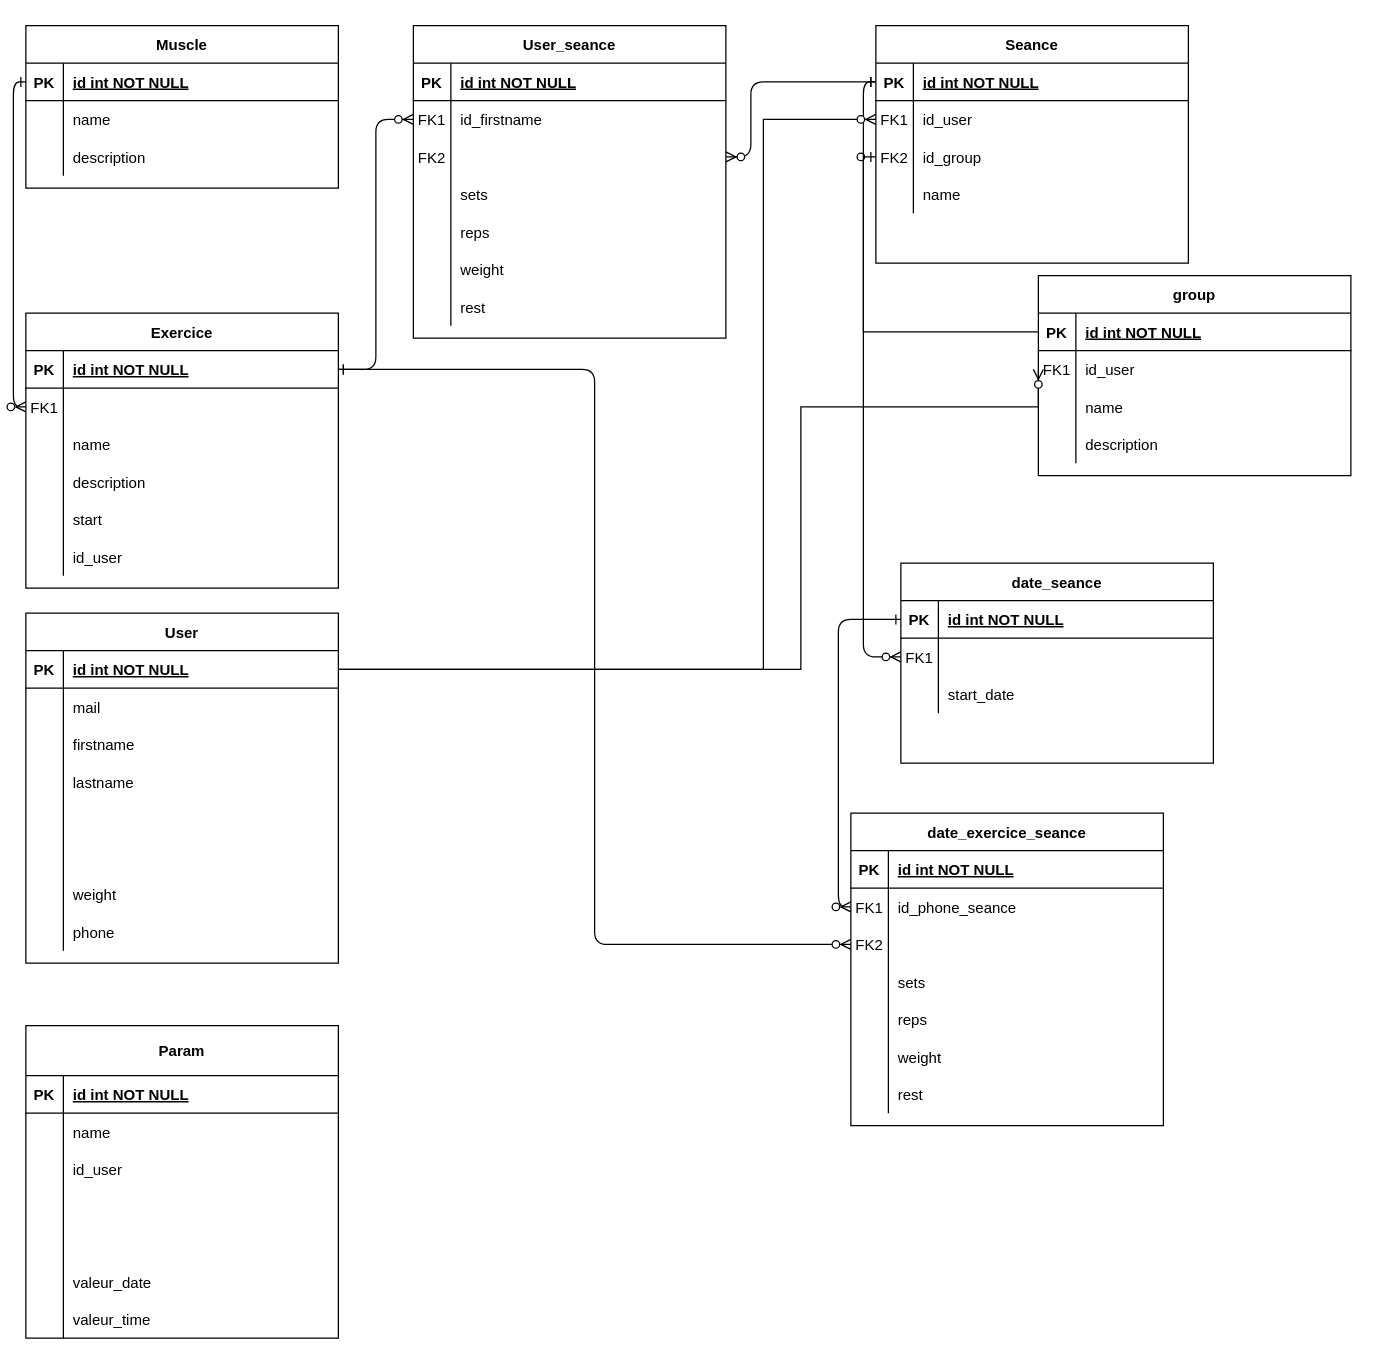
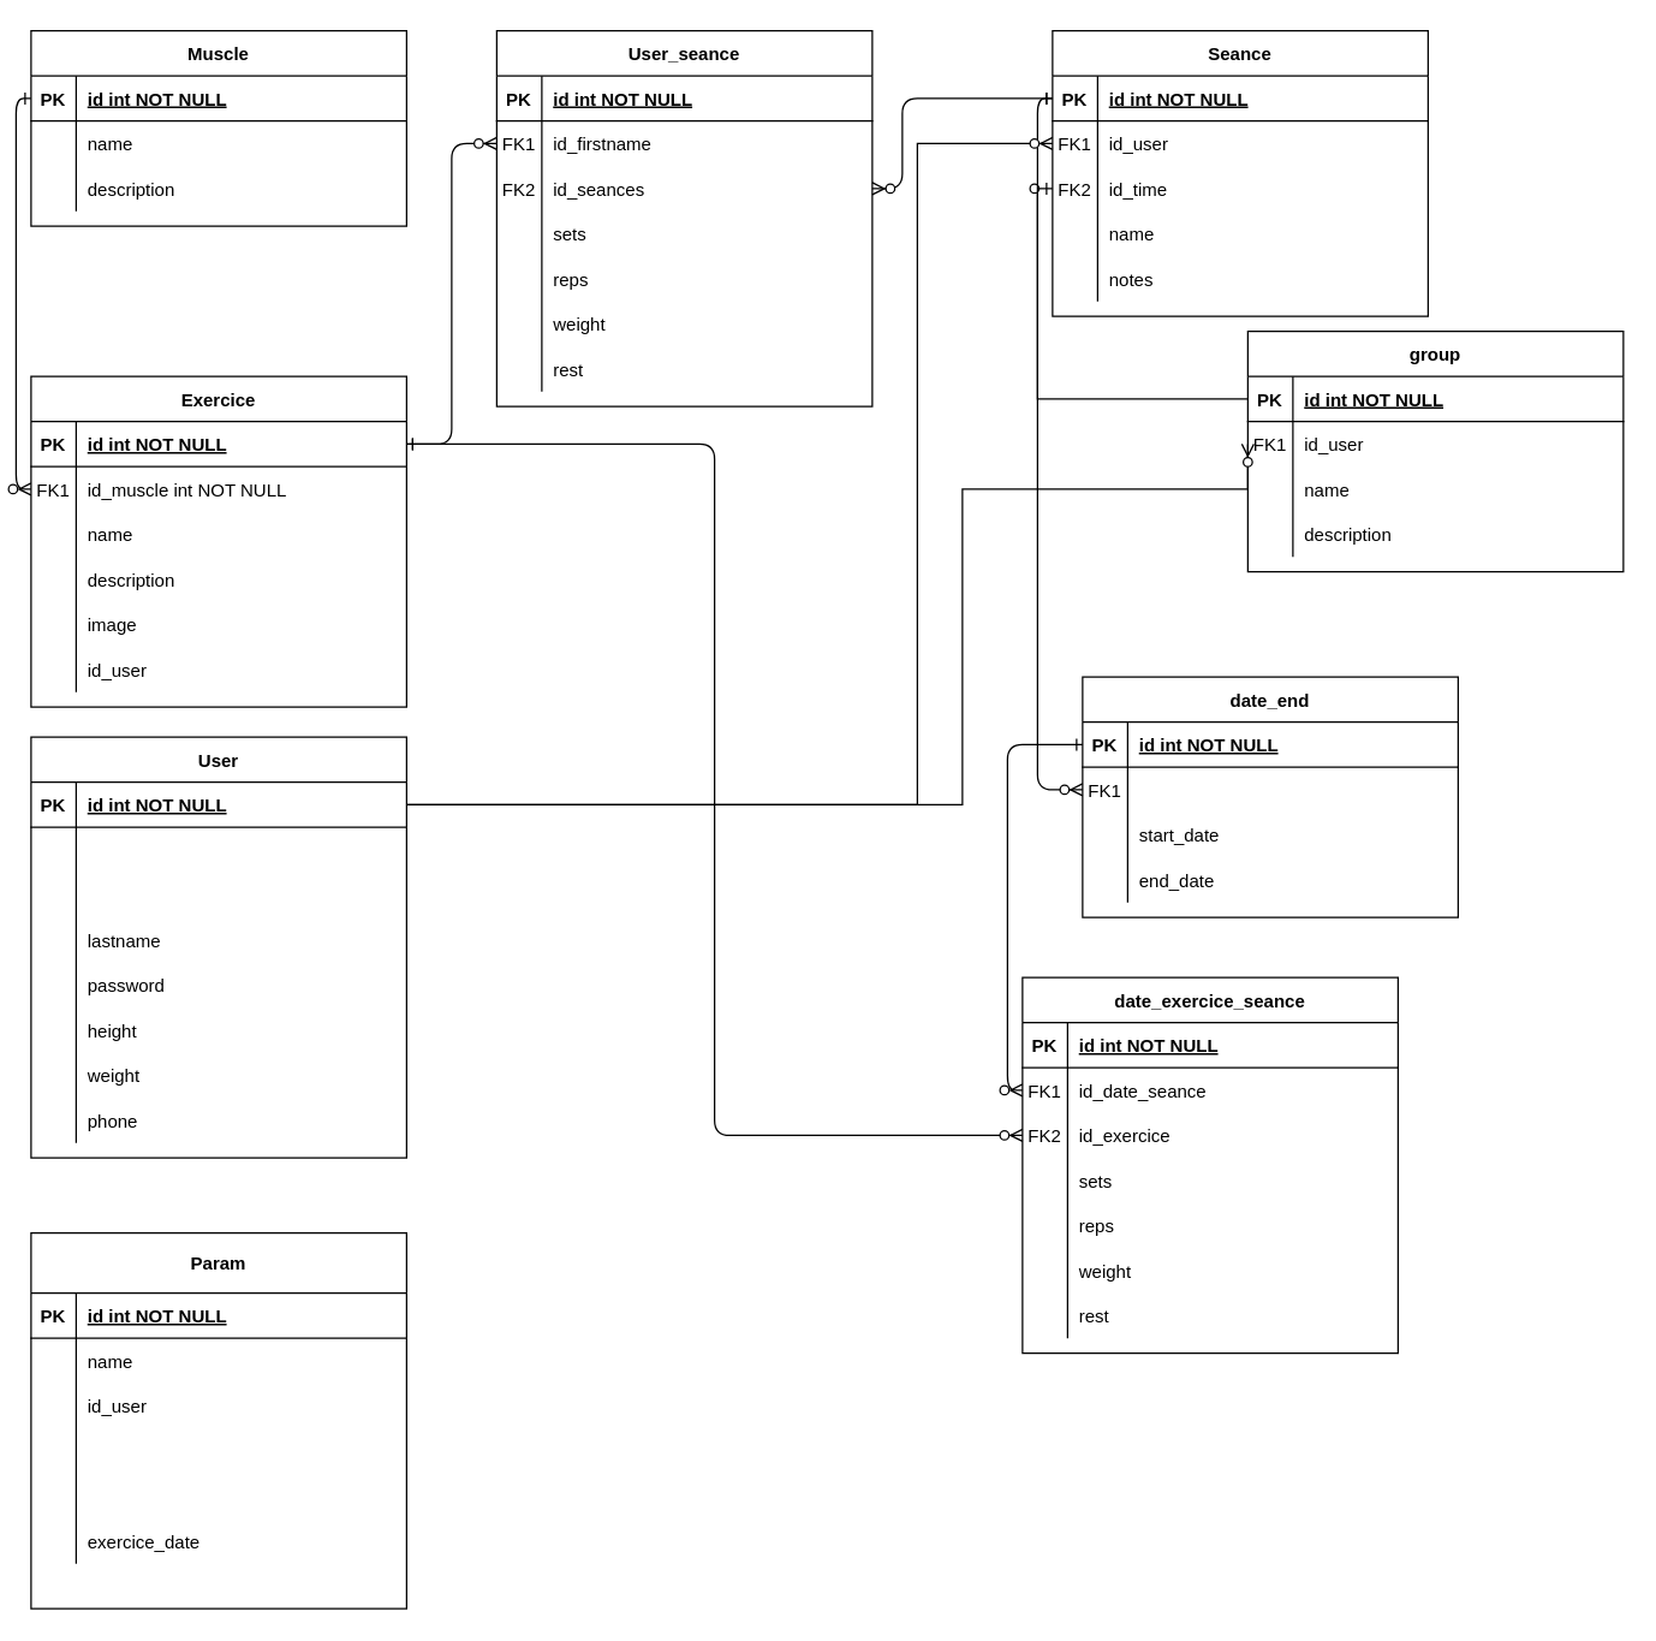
+ <mxCell id="103" value="id_seances" style="shape=partialRectangle;overflow=hidden;connectable=0;fillColor=none;top=0;left=0;bottom=0;right=0;align=left;spacingLeft=6;" parent="101" vertex="1"><mxGeometry x="30" width="220" height="30" as="geometry"><mxRectangle width="220" height="30" as="alternateBounds" /></mxGeometry></mxCell>
- <mxCell id="31" value="id_group" style="shape=partialRectangle;overflow=hidden;connectable=0;fillColor=none;top=0;left=0;bottom=0;right=0;align=left;spacingLeft=6;" parent="29" vertex="1"><mxGeometry x="30" width="220" height="30" as="geometry"><mxRectangle width="220" height="30" as="alternateBounds" /></mxGeometry></mxCell>
+ <mxCell id="31" value="id_time" style="shape=partialRectangle;overflow=hidden;connectable=0;fillColor=none;top=0;left=0;bottom=0;right=0;align=left;spacingLeft=6;" parent="29" vertex="1"><mxGeometry x="30" width="220" height="30" as="geometry"><mxRectangle width="220" height="30" as="alternateBounds" /></mxGeometry></mxCell>
+ <mxCell id="37" value="notes" style="shape=partialRectangle;overflow=hidden;connectable=0;fillColor=none;top=0;left=0;bottom=0;right=0;align=left;spacingLeft=6;" vertex="1" parent="35"><mxGeometry x="30" width="220" height="30" as="geometry"><mxRectangle width="220" height="30" as="alternateBounds" /></mxGeometry></mxCell>
+ <mxCell id="9" value="id_muscle int NOT NULL" style="shape=partialRectangle;overflow=hidden;connectable=0;fillColor=none;top=0;left=0;bottom=0;right=0;align=left;spacingLeft=6;" parent="7" vertex="1"><mxGeometry x="30" width="220" height="30" as="geometry"><mxRectangle width="220" height="30" as="alternateBounds" /></mxGeometry></mxCell>
- <mxCell id="18" value="start" style="shape=partialRectangle;overflow=hidden;connectable=0;fillColor=none;top=0;left=0;bottom=0;right=0;align=left;spacingLeft=6;" parent="16" vertex="1"><mxGeometry x="30" width="220" height="30" as="geometry"><mxRectangle width="220" height="30" as="alternateBounds" /></mxGeometry></mxCell>
+ <mxCell id="18" value="image" style="shape=partialRectangle;overflow=hidden;connectable=0;fillColor=none;top=0;left=0;bottom=0;right=0;align=left;spacingLeft=6;" parent="16" vertex="1"><mxGeometry x="30" width="220" height="30" as="geometry"><mxRectangle width="220" height="30" as="alternateBounds" /></mxGeometry></mxCell>
- <mxCell id="131" value="date_seance" style="shape=table;startSize=30;container=1;collapsible=1;childLayout=tableLayout;fixedRows=1;rowLines=0;fontStyle=1;align=center;resizeLast=1;" parent="1" vertex="1"><mxGeometry x="720" y="450" width="250" height="160" as="geometry" /></mxCell>
+ <mxCell id="131" value="date_end" style="shape=table;startSize=30;container=1;collapsible=1;childLayout=tableLayout;fixedRows=1;rowLines=0;fontStyle=1;align=center;resizeLast=1;" parent="1" vertex="1"><mxGeometry x="720" y="450" width="250" height="160" as="geometry" /></mxCell>
- <mxCell id="44" value="mail" style="shape=partialRectangle;overflow=hidden;connectable=0;fillColor=none;top=0;left=0;bottom=0;right=0;align=left;spacingLeft=6;" parent="42" vertex="1"><mxGeometry x="30" width="220" height="30" as="geometry"><mxRectangle width="220" height="30" as="alternateBounds" /></mxGeometry></mxCell>
+ <mxCell id="142" value="end_date" style="shape=partialRectangle;overflow=hidden;connectable=0;fillColor=none;top=0;left=0;bottom=0;right=0;align=left;spacingLeft=6;" vertex="1" parent="140"><mxGeometry x="30" width="220" height="30" as="geometry"><mxRectangle width="220" height="30" as="alternateBounds" /></mxGeometry></mxCell>
- <mxCell id="47" value="firstname" style="shape=partialRectangle;overflow=hidden;connectable=0;fillColor=none;top=0;left=0;bottom=0;right=0;align=left;spacingLeft=6;" parent="45" vertex="1"><mxGeometry x="30" width="220" height="30" as="geometry"><mxRectangle width="220" height="30" as="alternateBounds" /></mxGeometry></mxCell>
+ <mxCell id="53" value="password" style="shape=partialRectangle;overflow=hidden;connectable=0;fillColor=none;top=0;left=0;bottom=0;right=0;align=left;spacingLeft=6;" parent="51" vertex="1"><mxGeometry x="30" width="220" height="30" as="geometry"><mxRectangle width="220" height="30" as="alternateBounds" /></mxGeometry></mxCell>
+ <mxCell id="56" value="height" style="shape=partialRectangle;overflow=hidden;connectable=0;fillColor=none;top=0;left=0;bottom=0;right=0;align=left;spacingLeft=6;" parent="54" vertex="1"><mxGeometry x="30" width="220" height="30" as="geometry"><mxRectangle width="220" height="30" as="alternateBounds" /></mxGeometry></mxCell>
- <mxCell id="149" value="id_phone_seance" style="shape=partialRectangle;overflow=hidden;connectable=0;fillColor=none;top=0;left=0;bottom=0;right=0;align=left;spacingLeft=6;" parent="147" vertex="1"><mxGeometry x="30" width="220" height="30" as="geometry"><mxRectangle width="220" height="30" as="alternateBounds" /></mxGeometry></mxCell>
+ <mxCell id="149" value="id_date_seance" style="shape=partialRectangle;overflow=hidden;connectable=0;fillColor=none;top=0;left=0;bottom=0;right=0;align=left;spacingLeft=6;" parent="147" vertex="1"><mxGeometry x="30" width="220" height="30" as="geometry"><mxRectangle width="220" height="30" as="alternateBounds" /></mxGeometry></mxCell>
+ <mxCell id="152" value="id_exercice" style="shape=partialRectangle;overflow=hidden;connectable=0;fillColor=none;top=0;left=0;bottom=0;right=0;align=left;spacingLeft=6;" parent="150" vertex="1"><mxGeometry x="30" width="220" height="30" as="geometry"><mxRectangle width="220" height="30" as="alternateBounds" /></mxGeometry></mxCell>
- <mxCell id="79" value="valeur_date" style="shape=partialRectangle;overflow=hidden;connectable=0;fillColor=none;top=0;left=0;bottom=0;right=0;align=left;spacingLeft=6;" vertex="1" parent="77"><mxGeometry x="30" width="220" height="30" as="geometry"><mxRectangle width="220" height="30" as="alternateBounds" /></mxGeometry></mxCell>
+ <mxCell id="79" value="exercice_date" style="shape=partialRectangle;overflow=hidden;connectable=0;fillColor=none;top=0;left=0;bottom=0;right=0;align=left;spacingLeft=6;" vertex="1" parent="77"><mxGeometry x="30" width="220" height="30" as="geometry"><mxRectangle width="220" height="30" as="alternateBounds" /></mxGeometry></mxCell>
- <mxCell id="82" value="valeur_time" style="shape=partialRectangle;overflow=hidden;connectable=0;fillColor=none;top=0;left=0;bottom=0;right=0;align=left;spacingLeft=6;" vertex="1" parent="80"><mxGeometry x="30" width="220" height="30" as="geometry"><mxRectangle width="220" height="30" as="alternateBounds" /></mxGeometry></mxCell>
